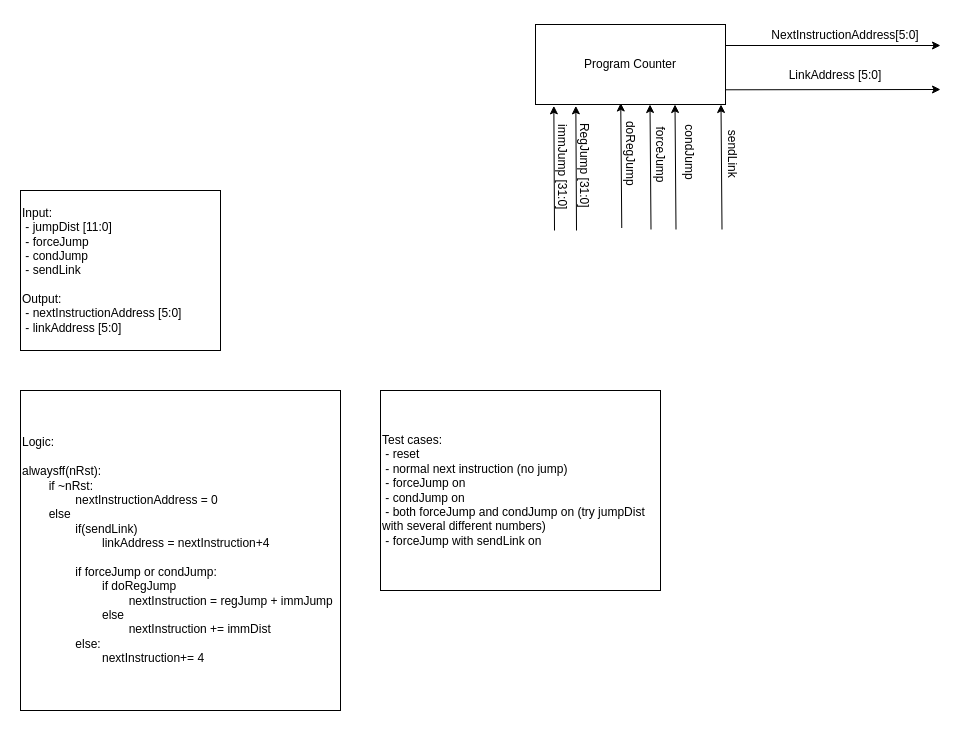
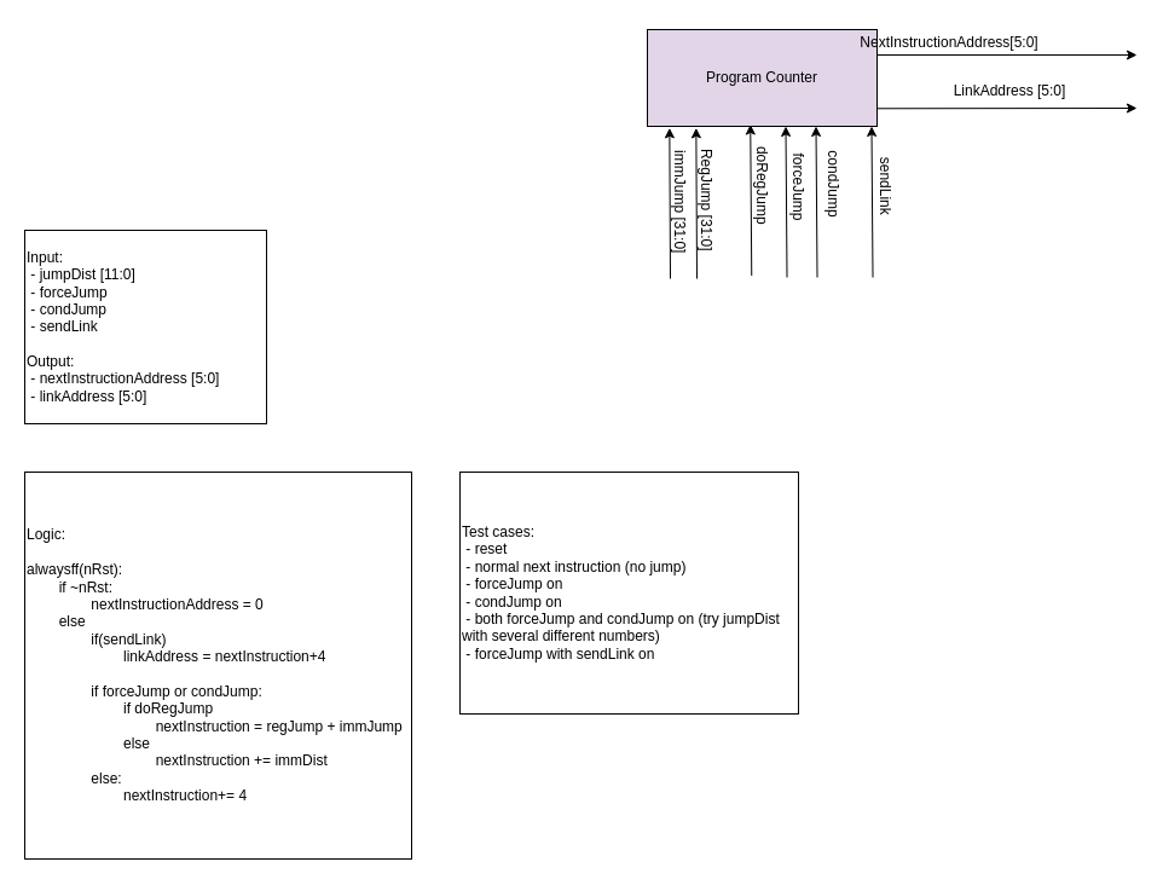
- <mxCell id="6" value="NextInstructionAddress[5:0]" style="text;html=1;align=center;verticalAlign=middle;whiteSpace=wrap;rounded=0;" vertex="1" parent="1"><mxGeometry x="815" y="20" width="60" height="30" as="geometry" /></mxCell>
+ <mxCell id="6" value="NextInstructionAddress[5:0]" style="text;html=1;align=center;verticalAlign=middle;whiteSpace=wrap;rounded=0;" vertex="1" parent="1"><mxGeometry x="755" y="20" width="60" height="30" as="geometry" /></mxCell>
- <mxCell id="5" value="Program Counter" style="rounded=0;whiteSpace=wrap;html=1;" vertex="1" parent="1"><mxGeometry x="535" y="24" width="190" height="80" as="geometry" /></mxCell>
+ <mxCell id="5" value="Program Counter" style="rounded=0;whiteSpace=wrap;html=1;fillColor=#e1d5e7;" vertex="1" parent="1"><mxGeometry x="535" y="24" width="190" height="80" as="geometry" /></mxCell>
